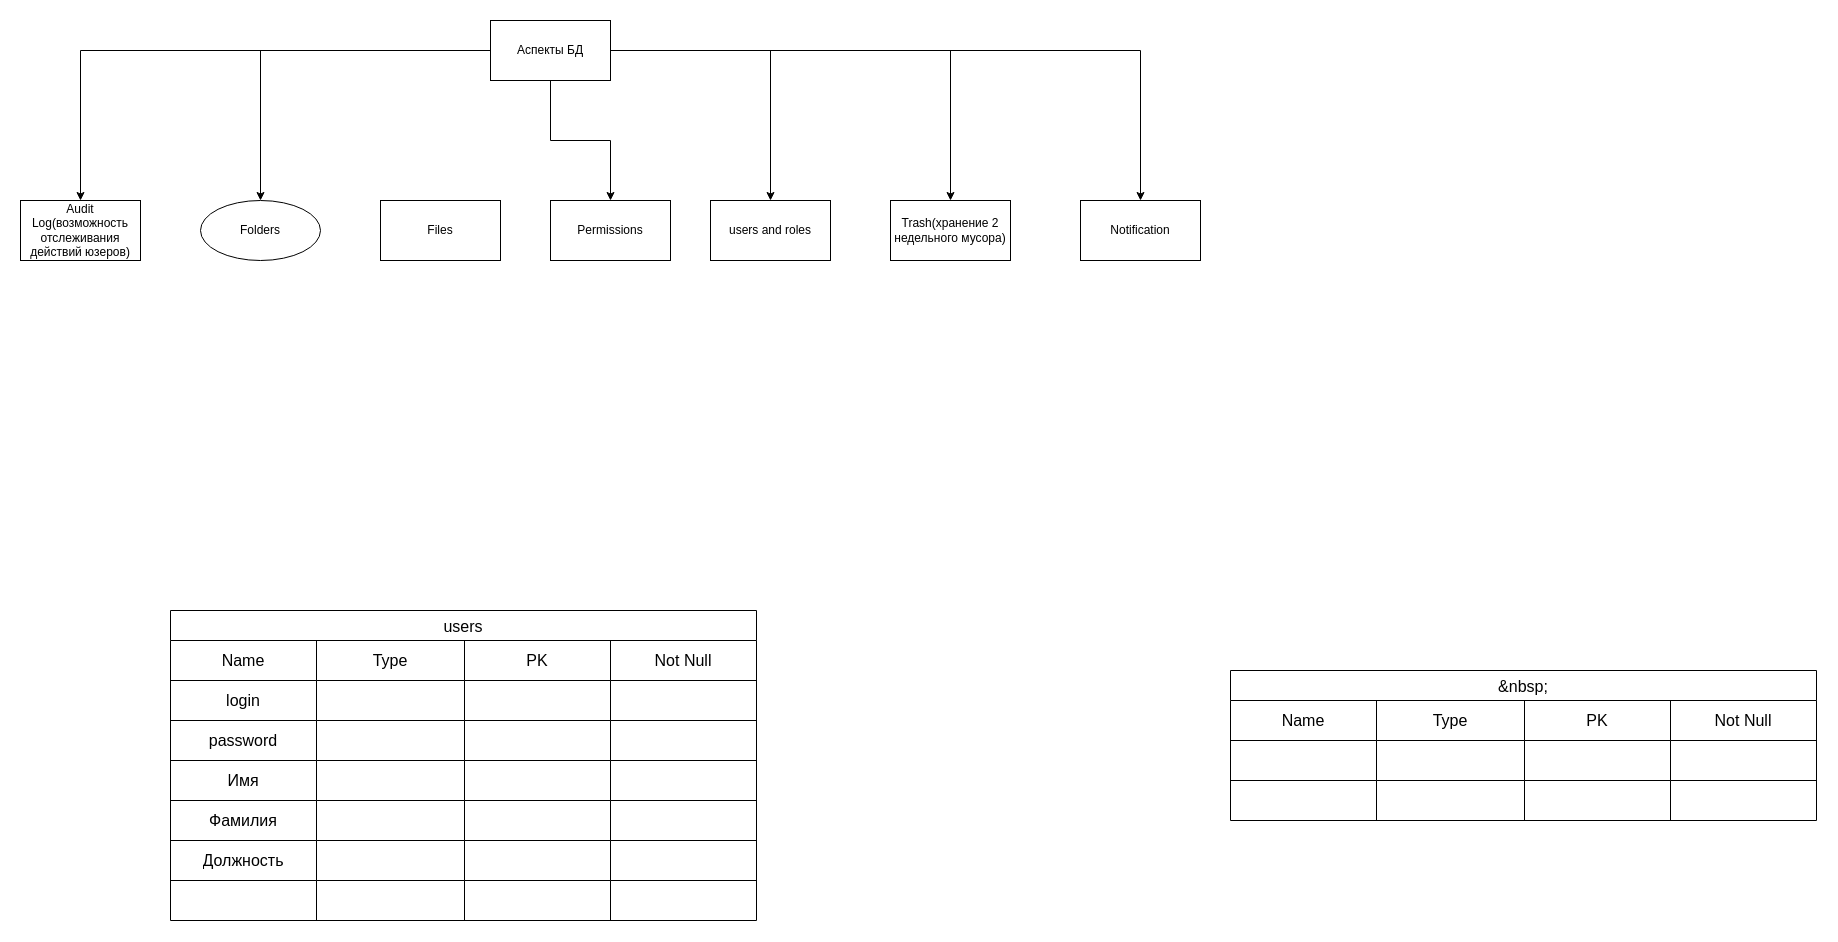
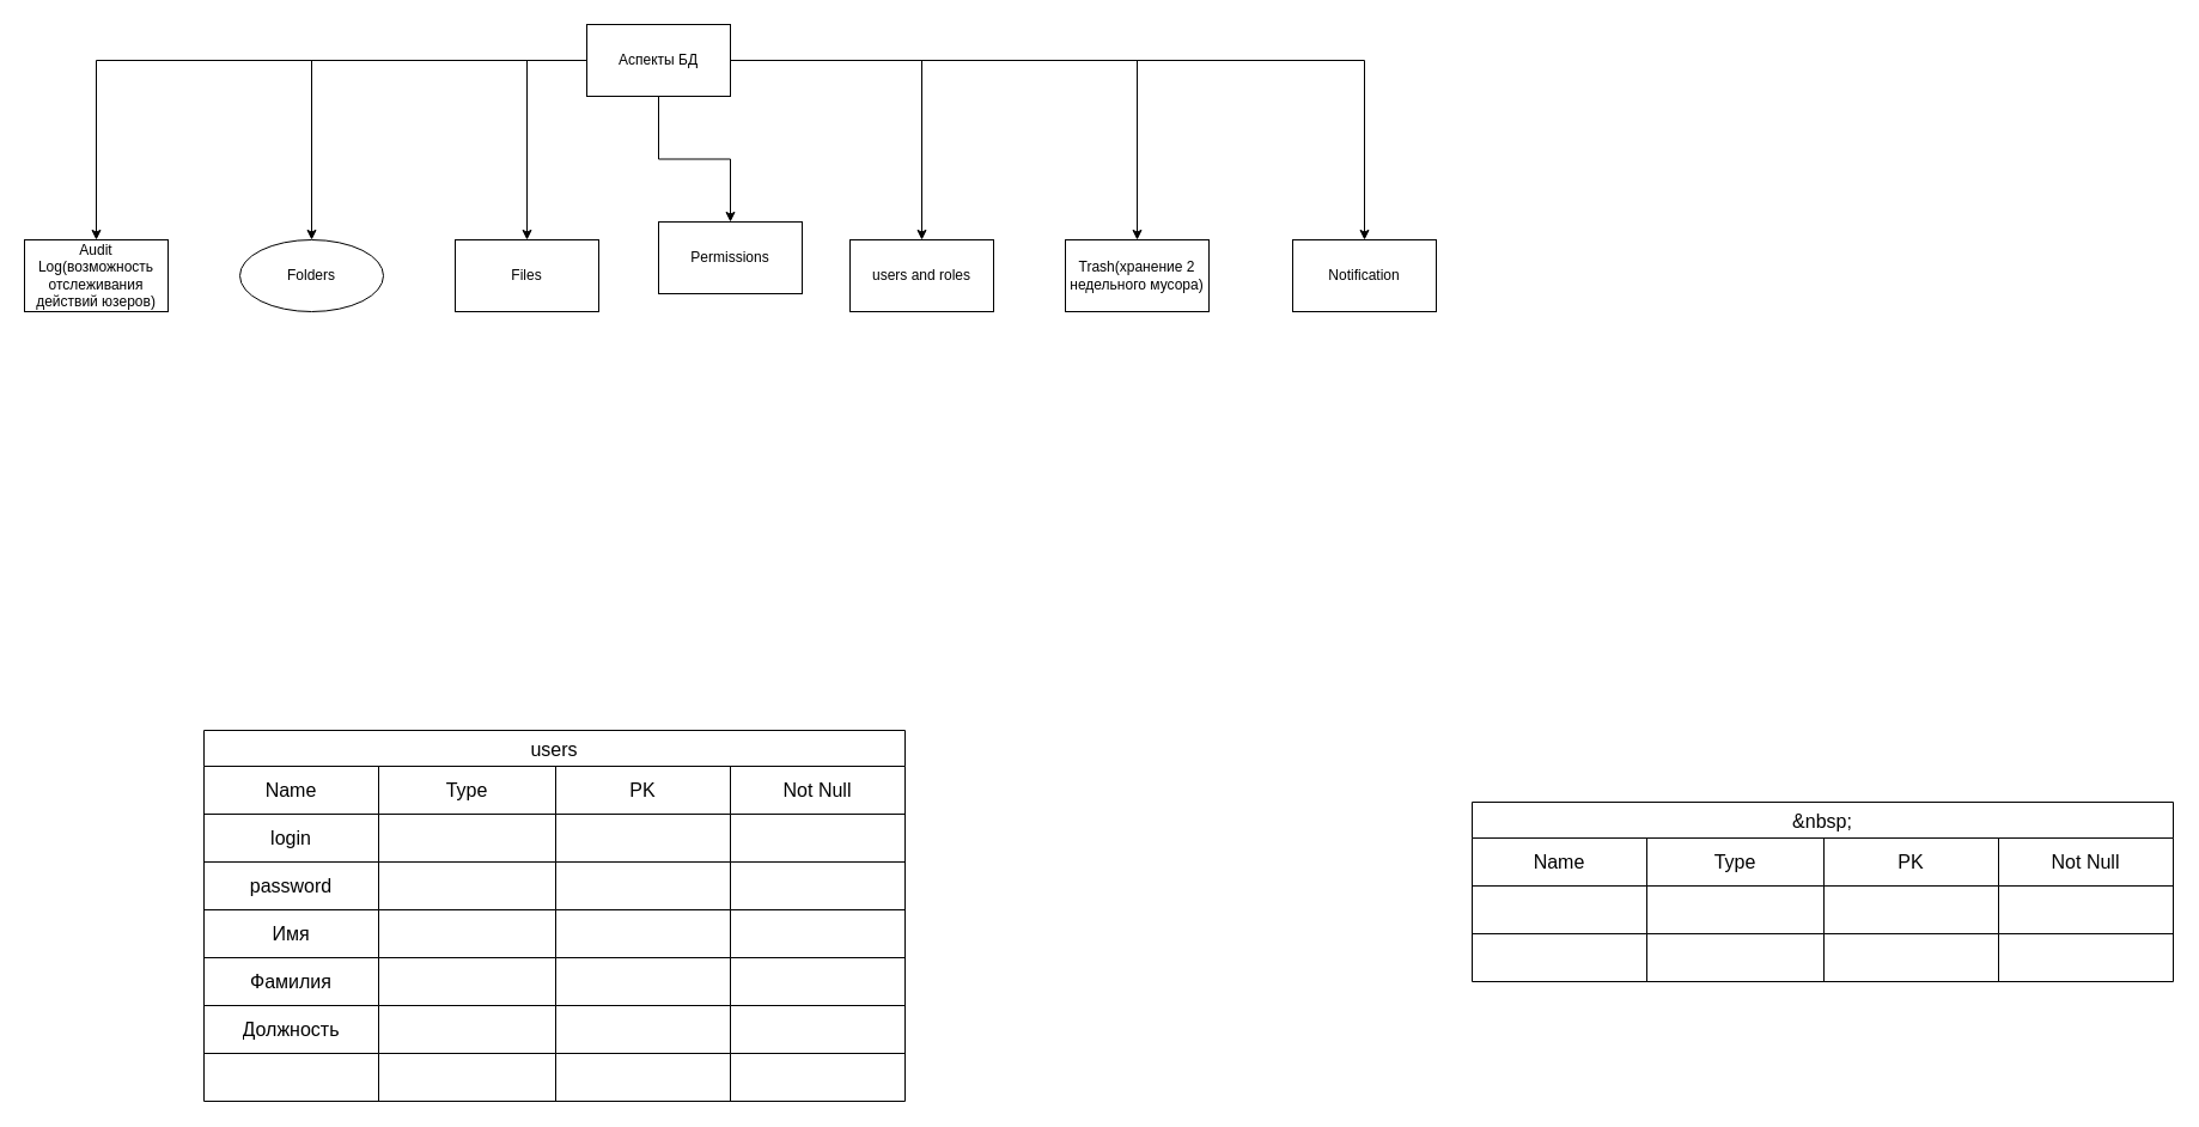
+ <mxCell id="56" style="edgeStyle=orthogonalEdgeStyle;rounded=0;orthogonalLoop=1;jettySize=auto;html=1;exitX=0;exitY=0.5;exitDx=0;exitDy=0;entryX=0.5;entryY=0;entryDx=0;entryDy=0;" edge="1" parent="1" source="61" target="63"><mxGeometry relative="1" as="geometry" /></mxCell>
- <mxCell id="64" value="Permissions" style="rounded=0;whiteSpace=wrap;html=1;" vertex="1" parent="1"><mxGeometry x="550" y="200" width="120" height="60" as="geometry" /></mxCell>
+ <mxCell id="64" value="Permissions" style="rounded=0;whiteSpace=wrap;html=1;" vertex="1" parent="1"><mxGeometry x="550" y="185" width="120" height="60" as="geometry" /></mxCell>
